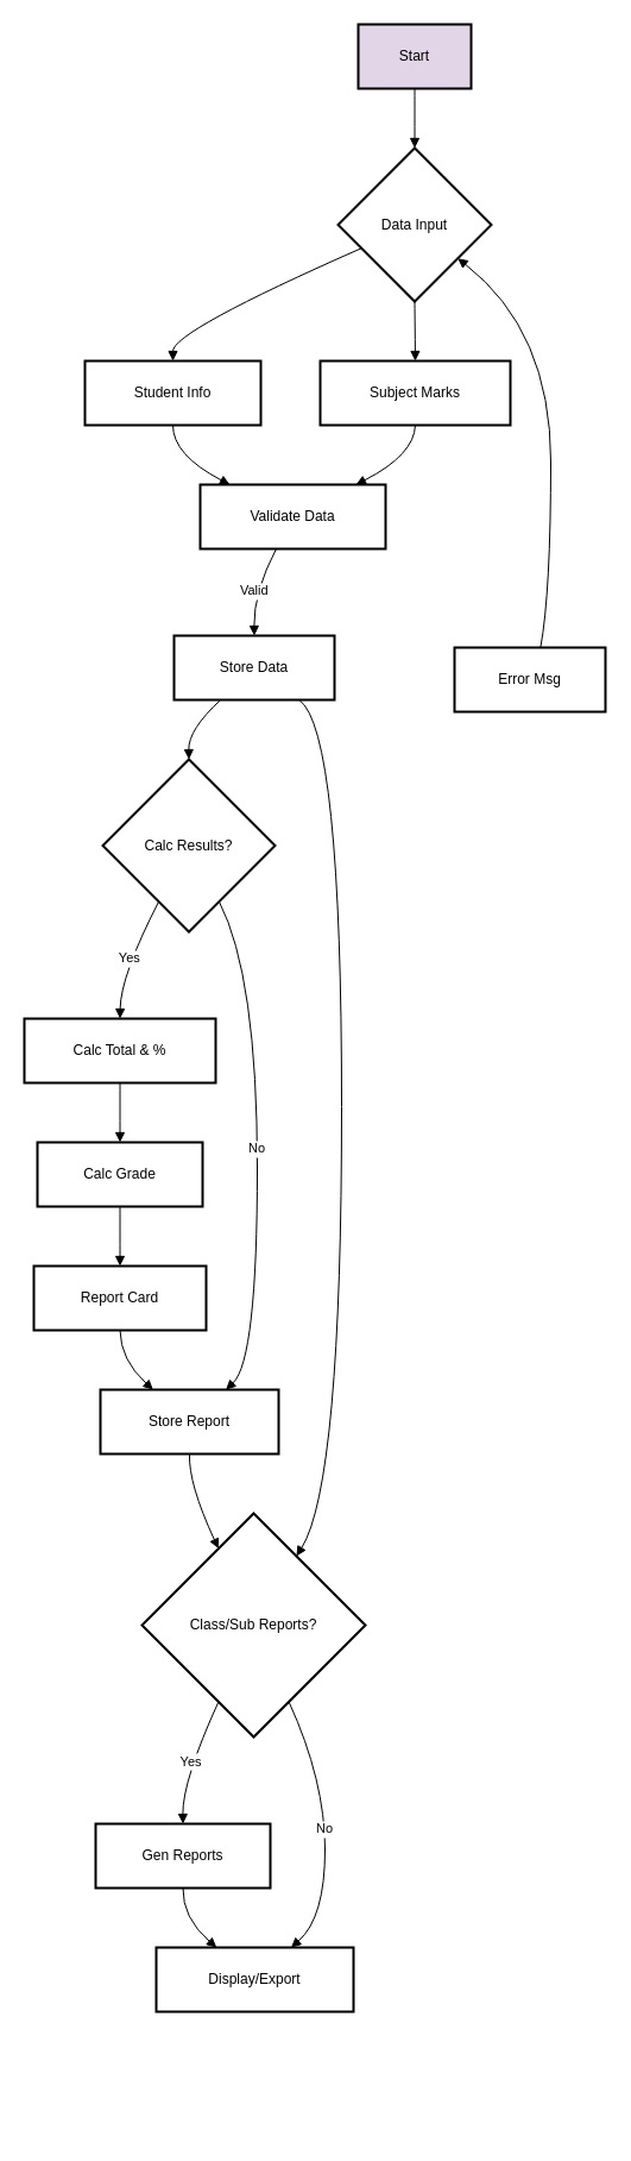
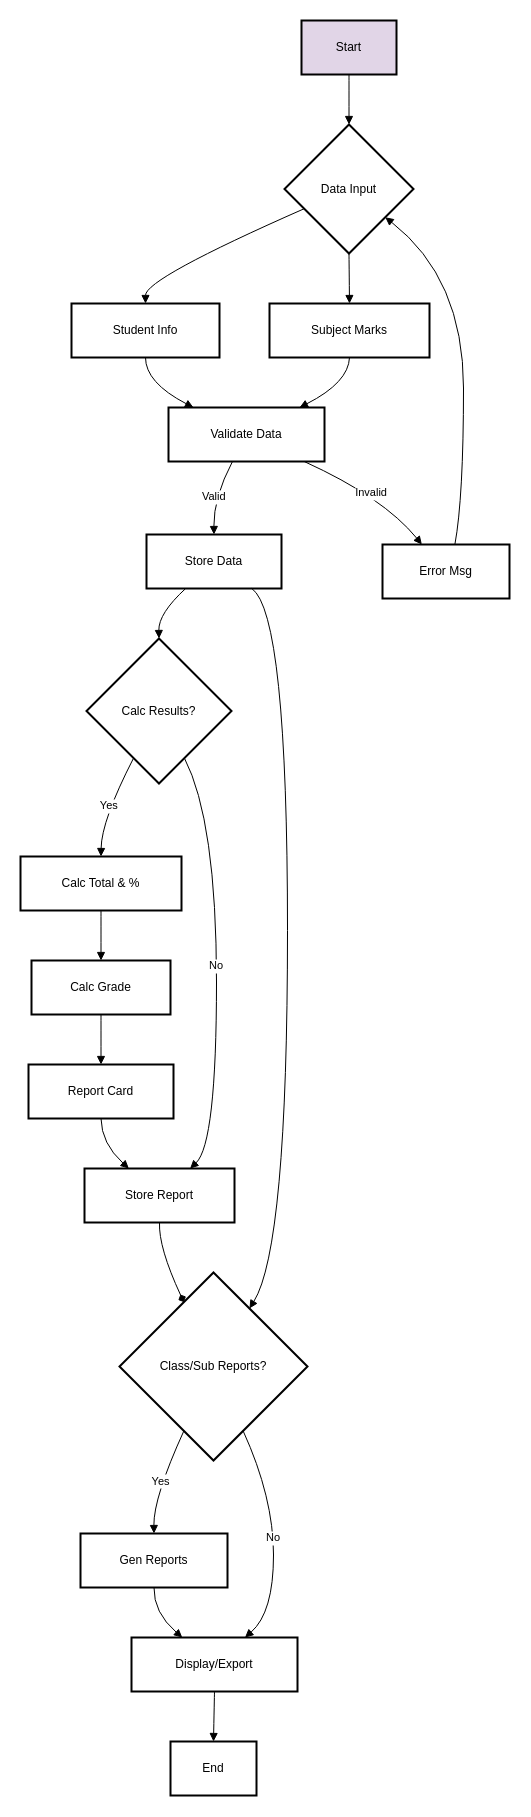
+ <mxCell id="24" value="Invalid" style="curved=1;startArrow=none;endArrow=block;exitX=0.87;exitY=1;entryX=0.31;entryY=0;rounded=0;" parent="1" source="6" target="8" edge="1"><mxGeometry relative="1" as="geometry"><Array as="points"><mxPoint x="383" y="497" /></Array></mxGeometry></mxCell>
- <mxCell id="32" value="" style="curved=1;startArrow=none;endArrow=block;exitX=0.5;exitY=1.01;entryX=0.27;entryY=0;rounded=0;" parent="1" source="13" target="14" edge="1"><mxGeometry relative="1" as="geometry"><Array as="points"><mxPoint x="158" y="1247" /></Array></mxGeometry></mxCell>
+ <mxCell id="32" value="" style="curved=1;startArrow=none;endArrow=diamond;exitX=0.5;exitY=1.01;entryX=0.27;entryY=0;rounded=0;" parent="1" source="13" target="14" edge="1"><mxGeometry relative="1" as="geometry"><Array as="points"><mxPoint x="158" y="1247" /></Array></mxGeometry></mxCell>
+ <mxCell id="36" value="" style="curved=1;startArrow=none;endArrow=block;exitX=0.5;exitY=1.01;entryX=0.5;entryY=0.01;rounded=0;" parent="1" source="16" target="17" edge="1"><mxGeometry relative="1" as="geometry"><Array as="points" /></mxGeometry></mxCell>
+ <mxCell id="17" value="End" style="whiteSpace=wrap;strokeWidth=2;" parent="1" vertex="1"><mxGeometry x="170" y="1741" width="86" height="54" as="geometry" /></mxCell>
